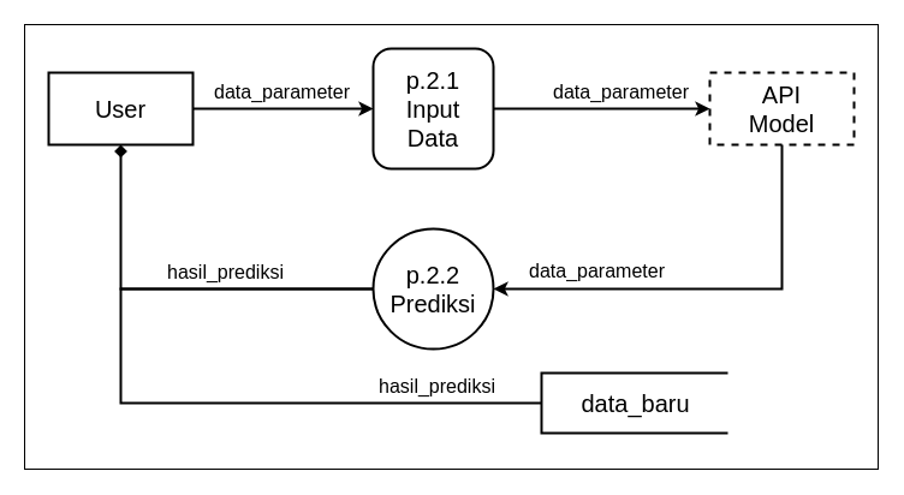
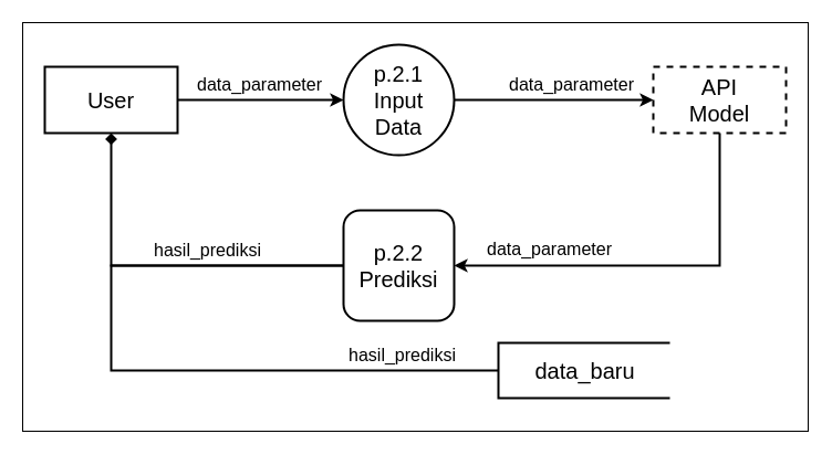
- <mxCell id="6" value="&lt;font style=&quot;font-size: 20px&quot;&gt;p.2.1&lt;br&gt;Input&lt;br&gt;Data&lt;/font&gt;" style="whiteSpace=wrap;html=1;aspect=fixed;strokeWidth=2;rounded=1;" vertex="1" parent="2"><mxGeometry x="290" y="20" width="100" height="100" as="geometry" /></mxCell>
+ <mxCell id="6" value="&lt;font style=&quot;font-size: 20px&quot;&gt;p.2.1&lt;br&gt;Input&lt;br&gt;Data&lt;/font&gt;" style="ellipse;whiteSpace=wrap;html=1;aspect=fixed;strokeWidth=2;" vertex="1" parent="2"><mxGeometry x="290" y="20" width="100" height="100" as="geometry" /></mxCell>
- <mxCell id="7" value="&lt;font style=&quot;font-size: 20px&quot;&gt;p.2.2&lt;br&gt;Prediksi&lt;br&gt;&lt;/font&gt;" style="ellipse;whiteSpace=wrap;html=1;aspect=fixed;strokeWidth=2;" vertex="1" parent="2"><mxGeometry x="290" y="170" width="100" height="100" as="geometry" /></mxCell>
+ <mxCell id="7" value="&lt;font style=&quot;font-size: 20px&quot;&gt;p.2.2&lt;br&gt;Prediksi&lt;br&gt;&lt;/font&gt;" style="whiteSpace=wrap;html=1;aspect=fixed;strokeWidth=2;rounded=1;" vertex="1" parent="2"><mxGeometry x="290" y="170" width="100" height="100" as="geometry" /></mxCell>
